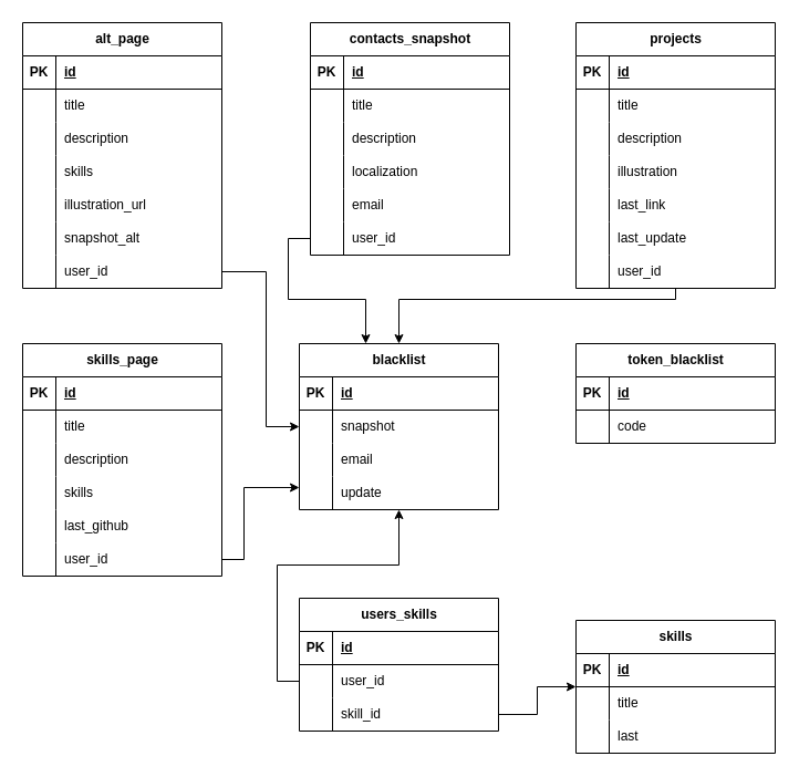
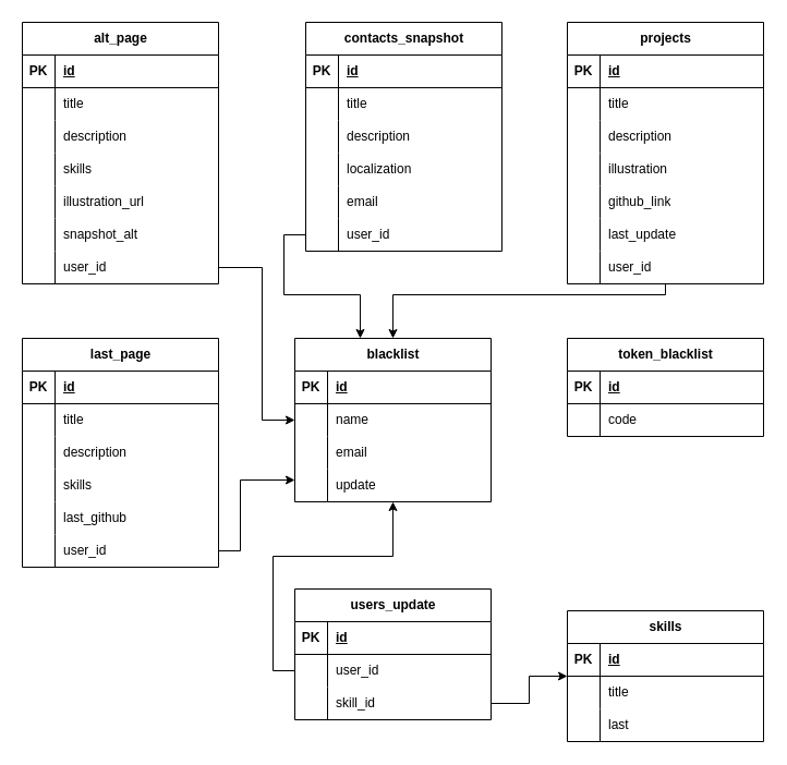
- <mxCell id="58" value="&lt;span style=&quot;background-color: initial;&quot;&gt;last_link&lt;/span&gt;" style="shape=partialRectangle;connectable=0;fillColor=none;top=0;left=0;bottom=0;right=0;align=left;spacingLeft=6;overflow=hidden;whiteSpace=wrap;html=1;" parent="56" vertex="1"><mxGeometry x="30" width="150" height="30" as="geometry"><mxRectangle width="150" height="30" as="alternateBounds" /></mxGeometry></mxCell>
+ <mxCell id="58" value="&lt;span style=&quot;background-color: initial;&quot;&gt;github_link&lt;/span&gt;" style="shape=partialRectangle;connectable=0;fillColor=none;top=0;left=0;bottom=0;right=0;align=left;spacingLeft=6;overflow=hidden;whiteSpace=wrap;html=1;" parent="56" vertex="1"><mxGeometry x="30" width="150" height="30" as="geometry"><mxRectangle width="150" height="30" as="alternateBounds" /></mxGeometry></mxCell>
- <mxCell id="65" value="skills_page" style="shape=table;startSize=30;container=1;collapsible=1;childLayout=tableLayout;fixedRows=1;rowLines=0;fontStyle=1;align=center;resizeLast=1;html=1;" parent="1" vertex="1"><mxGeometry x="20" y="310" width="180" height="210" as="geometry" /></mxCell>
+ <mxCell id="65" value="last_page" style="shape=table;startSize=30;container=1;collapsible=1;childLayout=tableLayout;fixedRows=1;rowLines=0;fontStyle=1;align=center;resizeLast=1;html=1;" parent="1" vertex="1"><mxGeometry x="20" y="310" width="180" height="210" as="geometry" /></mxCell>
- <mxCell id="90" value="&lt;div&gt;snapshot&lt;/div&gt;" style="shape=partialRectangle;connectable=0;fillColor=none;top=0;left=0;bottom=0;right=0;align=left;spacingLeft=6;overflow=hidden;whiteSpace=wrap;html=1;" parent="88" vertex="1"><mxGeometry x="30" width="150" height="30" as="geometry"><mxRectangle width="150" height="30" as="alternateBounds" /></mxGeometry></mxCell>
+ <mxCell id="90" value="&lt;div&gt;name&lt;/div&gt;" style="shape=partialRectangle;connectable=0;fillColor=none;top=0;left=0;bottom=0;right=0;align=left;spacingLeft=6;overflow=hidden;whiteSpace=wrap;html=1;" parent="88" vertex="1"><mxGeometry x="30" width="150" height="30" as="geometry"><mxRectangle width="150" height="30" as="alternateBounds" /></mxGeometry></mxCell>
- <mxCell id="115" value="users_skills" style="shape=table;startSize=30;container=1;collapsible=1;childLayout=tableLayout;fixedRows=1;rowLines=0;fontStyle=1;align=center;resizeLast=1;html=1;" vertex="1" parent="1"><mxGeometry x="270" y="540" width="180" height="120" as="geometry" /></mxCell>
+ <mxCell id="115" value="users_update" style="shape=table;startSize=30;container=1;collapsible=1;childLayout=tableLayout;fixedRows=1;rowLines=0;fontStyle=1;align=center;resizeLast=1;html=1;" vertex="1" parent="1"><mxGeometry x="270" y="540" width="180" height="120" as="geometry" /></mxCell>
